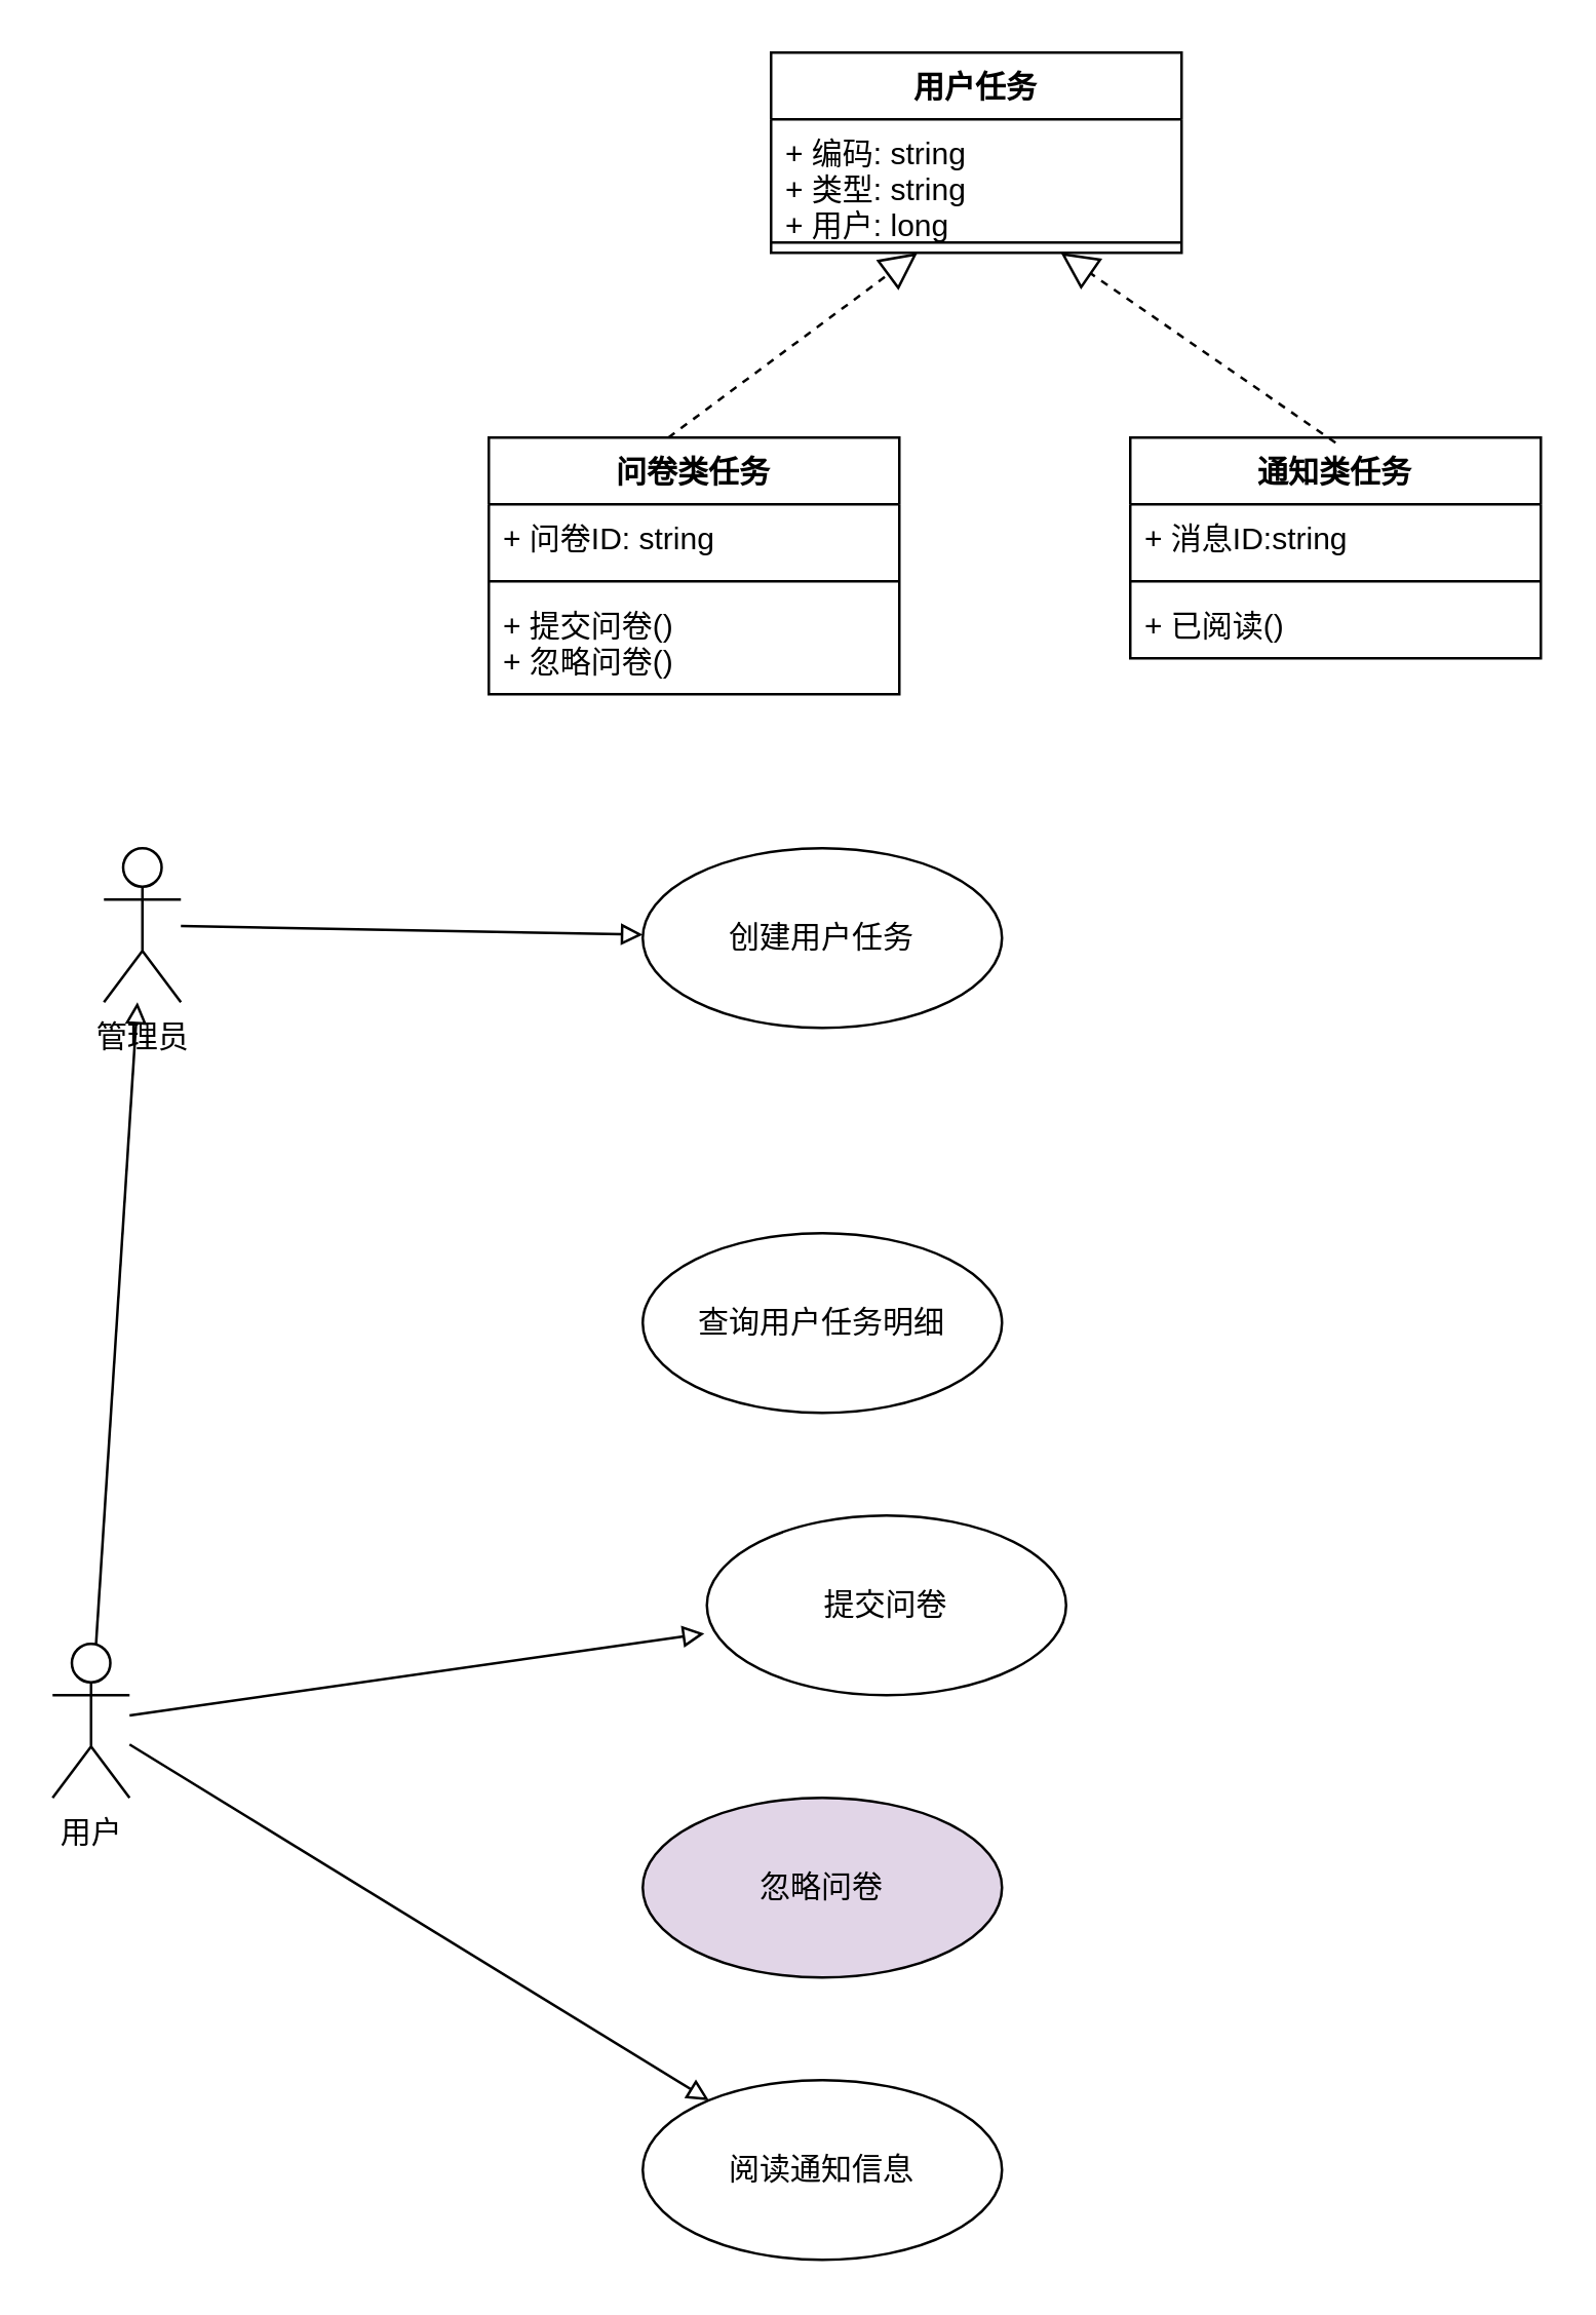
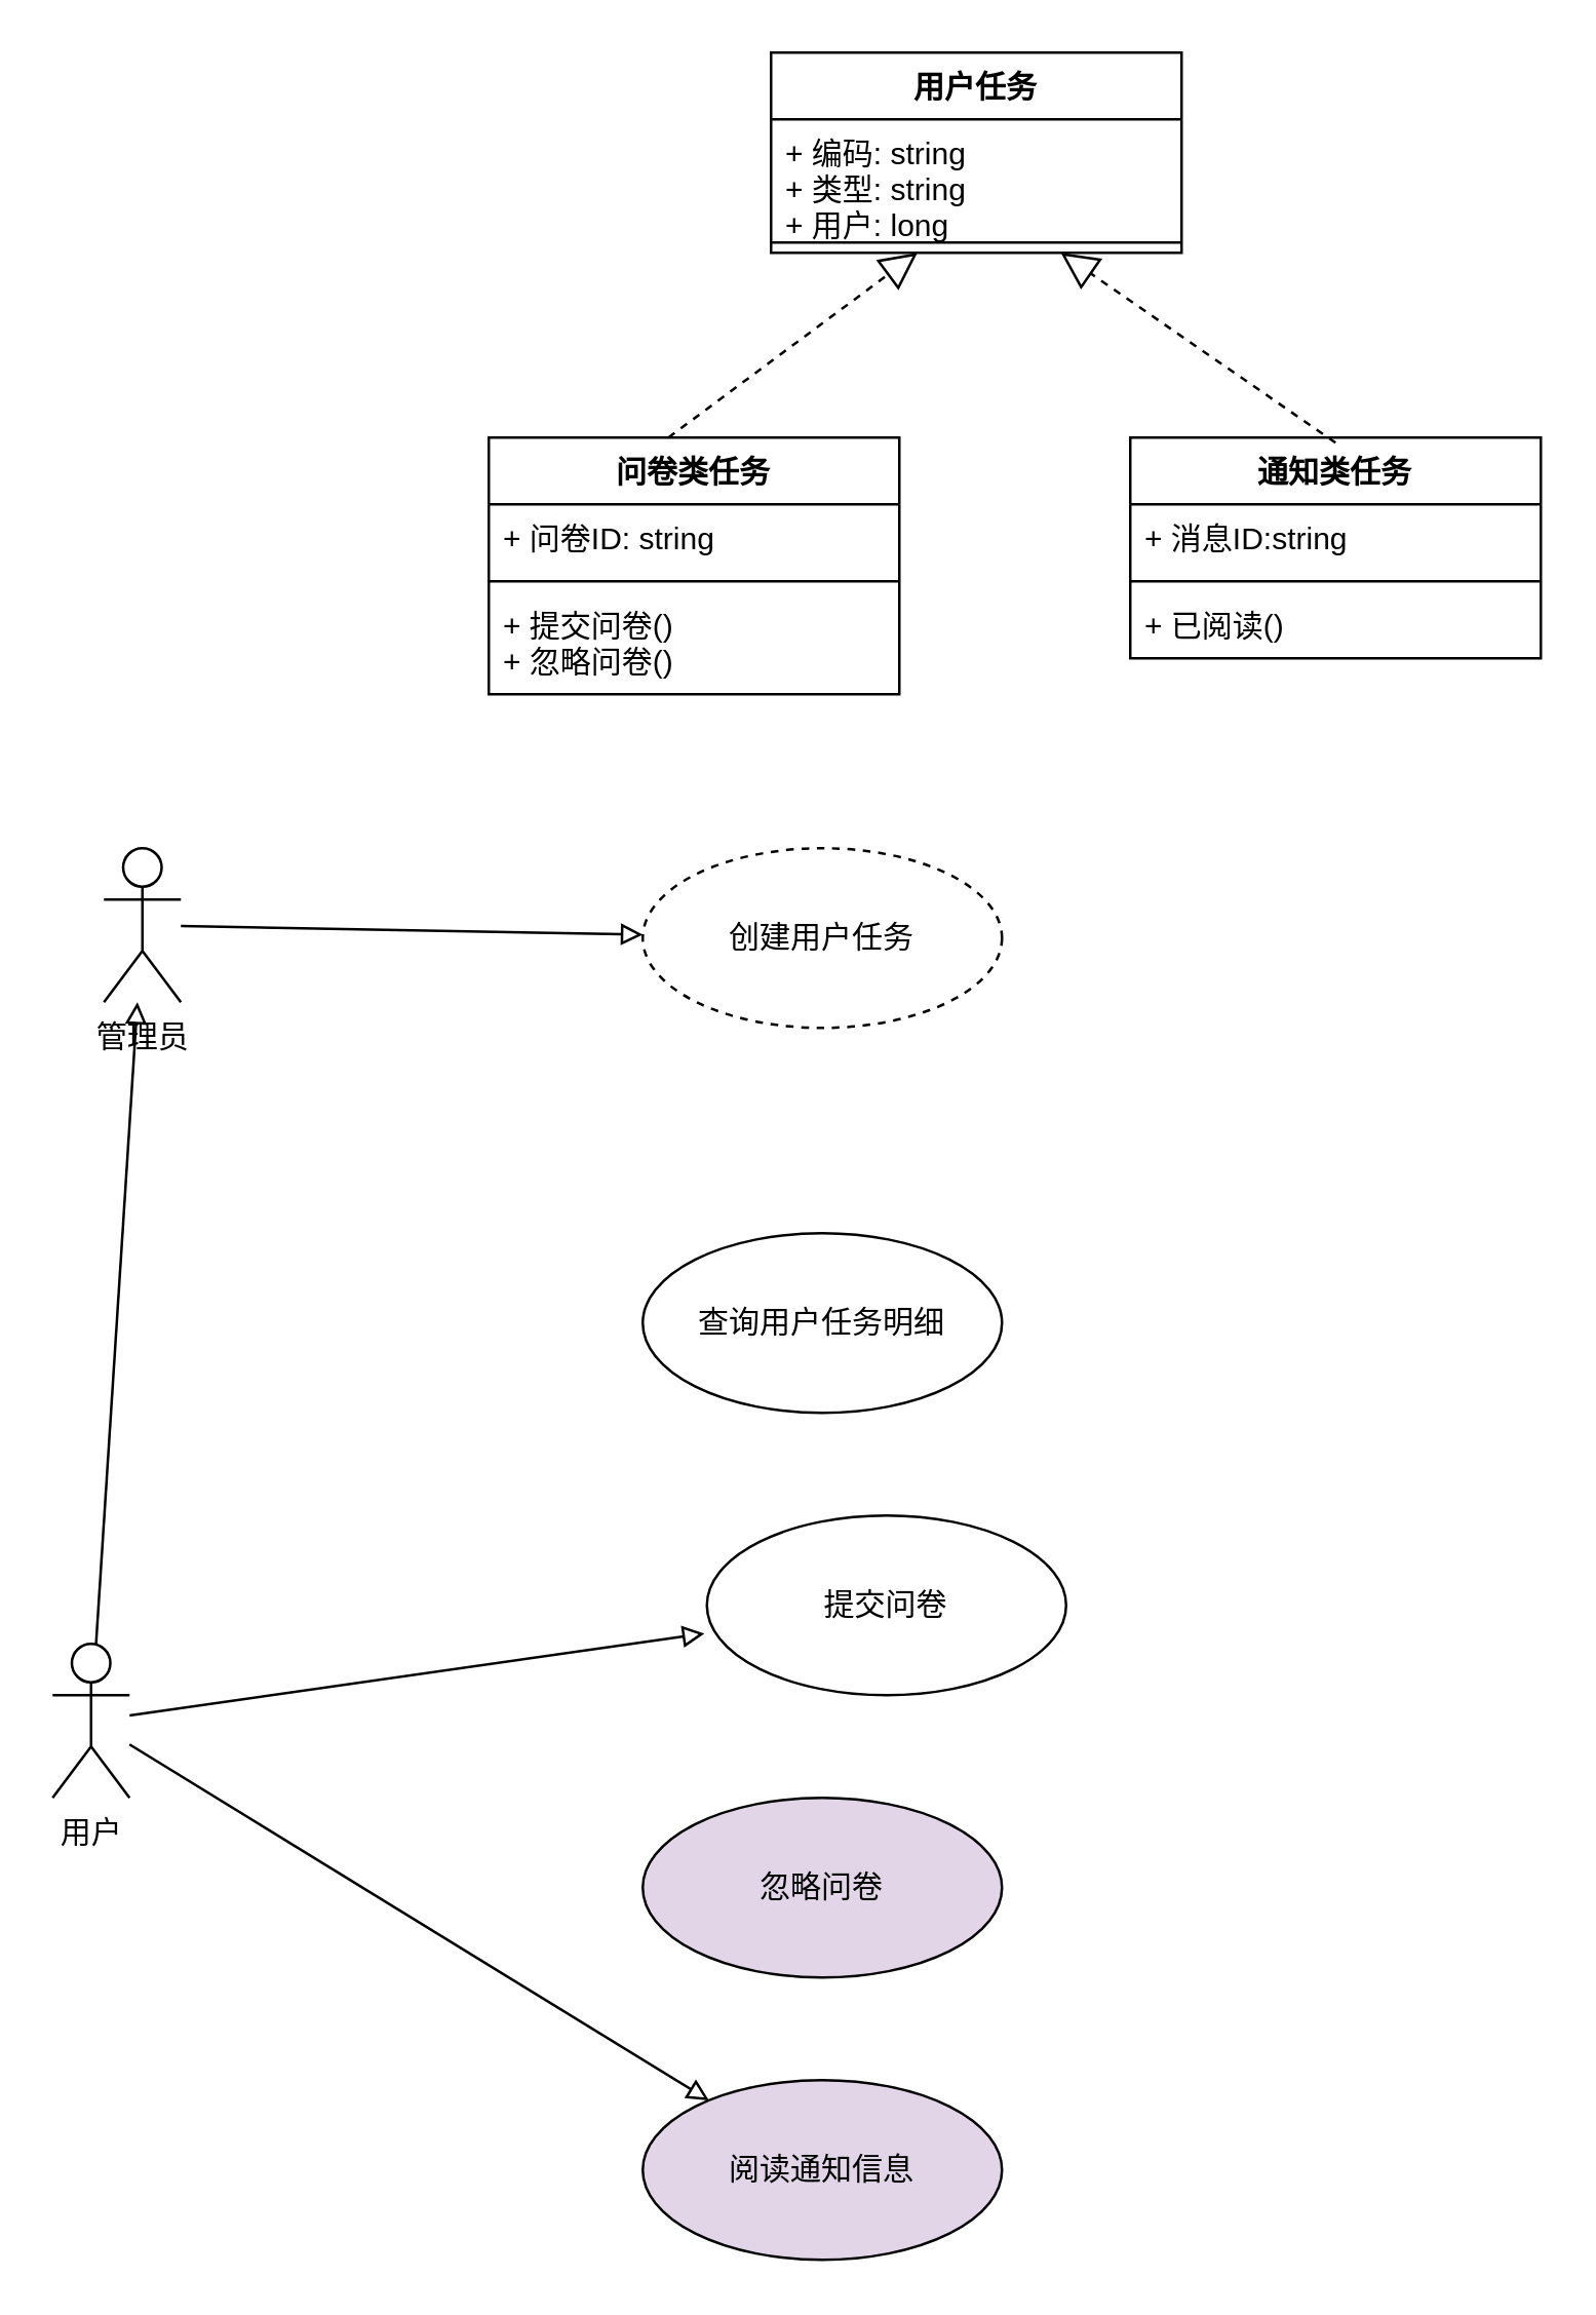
- <mxCell id="17" value="创建用户任务" style="ellipse;whiteSpace=wrap;html=1;" vertex="1" parent="1"><mxGeometry x="250" y="330" width="140" height="70" as="geometry" /></mxCell>
+ <mxCell id="17" value="创建用户任务" style="ellipse;whiteSpace=wrap;html=1;dashed=1;" vertex="1" parent="1"><mxGeometry x="250" y="330" width="140" height="70" as="geometry" /></mxCell>
- <mxCell id="24" value="阅读通知信息" style="ellipse;whiteSpace=wrap;html=1;" vertex="1" parent="1"><mxGeometry x="250" y="810" width="140" height="70" as="geometry" /></mxCell>
+ <mxCell id="24" value="阅读通知信息" style="ellipse;whiteSpace=wrap;html=1;fillColor=#e1d5e7;" vertex="1" parent="1"><mxGeometry x="250" y="810" width="140" height="70" as="geometry" /></mxCell>
